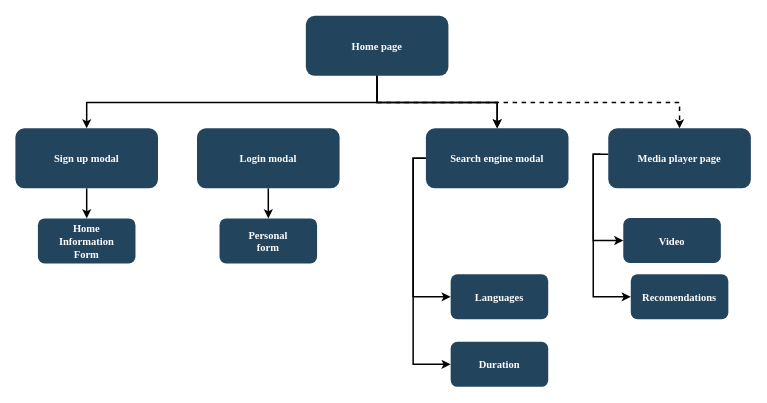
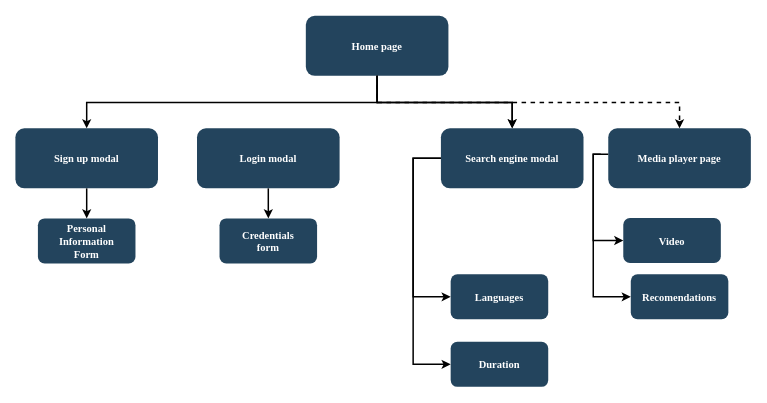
- <mxCell id="5" value="Search engine modal" style="rounded=1;fillColor=#23445D;gradientColor=none;strokeColor=none;fontColor=#FFFFFF;fontStyle=1;fontFamily=Tahoma;fontSize=14" parent="1" vertex="1"><mxGeometry x="567" y="170.5" width="190" height="80" as="geometry" /></mxCell>
+ <mxCell id="5" value="Search engine modal" style="rounded=1;fillColor=#23445D;gradientColor=none;strokeColor=none;fontColor=#FFFFFF;fontStyle=1;fontFamily=Tahoma;fontSize=14" parent="1" vertex="1"><mxGeometry x="587" y="170.5" width="190" height="80" as="geometry" /></mxCell>
- <mxCell id="17" value="Home&#10;Information&#10;Form" style="rounded=1;fillColor=#23445D;gradientColor=none;strokeColor=none;fontColor=#FFFFFF;fontStyle=1;fontFamily=Tahoma;fontSize=14" vertex="1" parent="1"><mxGeometry x="50" y="290.5" width="130" height="60" as="geometry" /></mxCell>
+ <mxCell id="17" value="Personal&#10;Information&#10;Form" style="rounded=1;fillColor=#23445D;gradientColor=none;strokeColor=none;fontColor=#FFFFFF;fontStyle=1;fontFamily=Tahoma;fontSize=14" vertex="1" parent="1"><mxGeometry x="50" y="290.5" width="130" height="60" as="geometry" /></mxCell>
- <mxCell id="15" value="Personal&#10;form" style="rounded=1;fillColor=#23445D;gradientColor=none;strokeColor=none;fontColor=#FFFFFF;fontStyle=1;fontFamily=Tahoma;fontSize=14" vertex="1" parent="1"><mxGeometry x="292" y="290.5" width="130" height="60" as="geometry" /></mxCell>
+ <mxCell id="15" value="Credentials&#10;form" style="rounded=1;fillColor=#23445D;gradientColor=none;strokeColor=none;fontColor=#FFFFFF;fontStyle=1;fontFamily=Tahoma;fontSize=14" vertex="1" parent="1"><mxGeometry x="292" y="290.5" width="130" height="60" as="geometry" /></mxCell>
